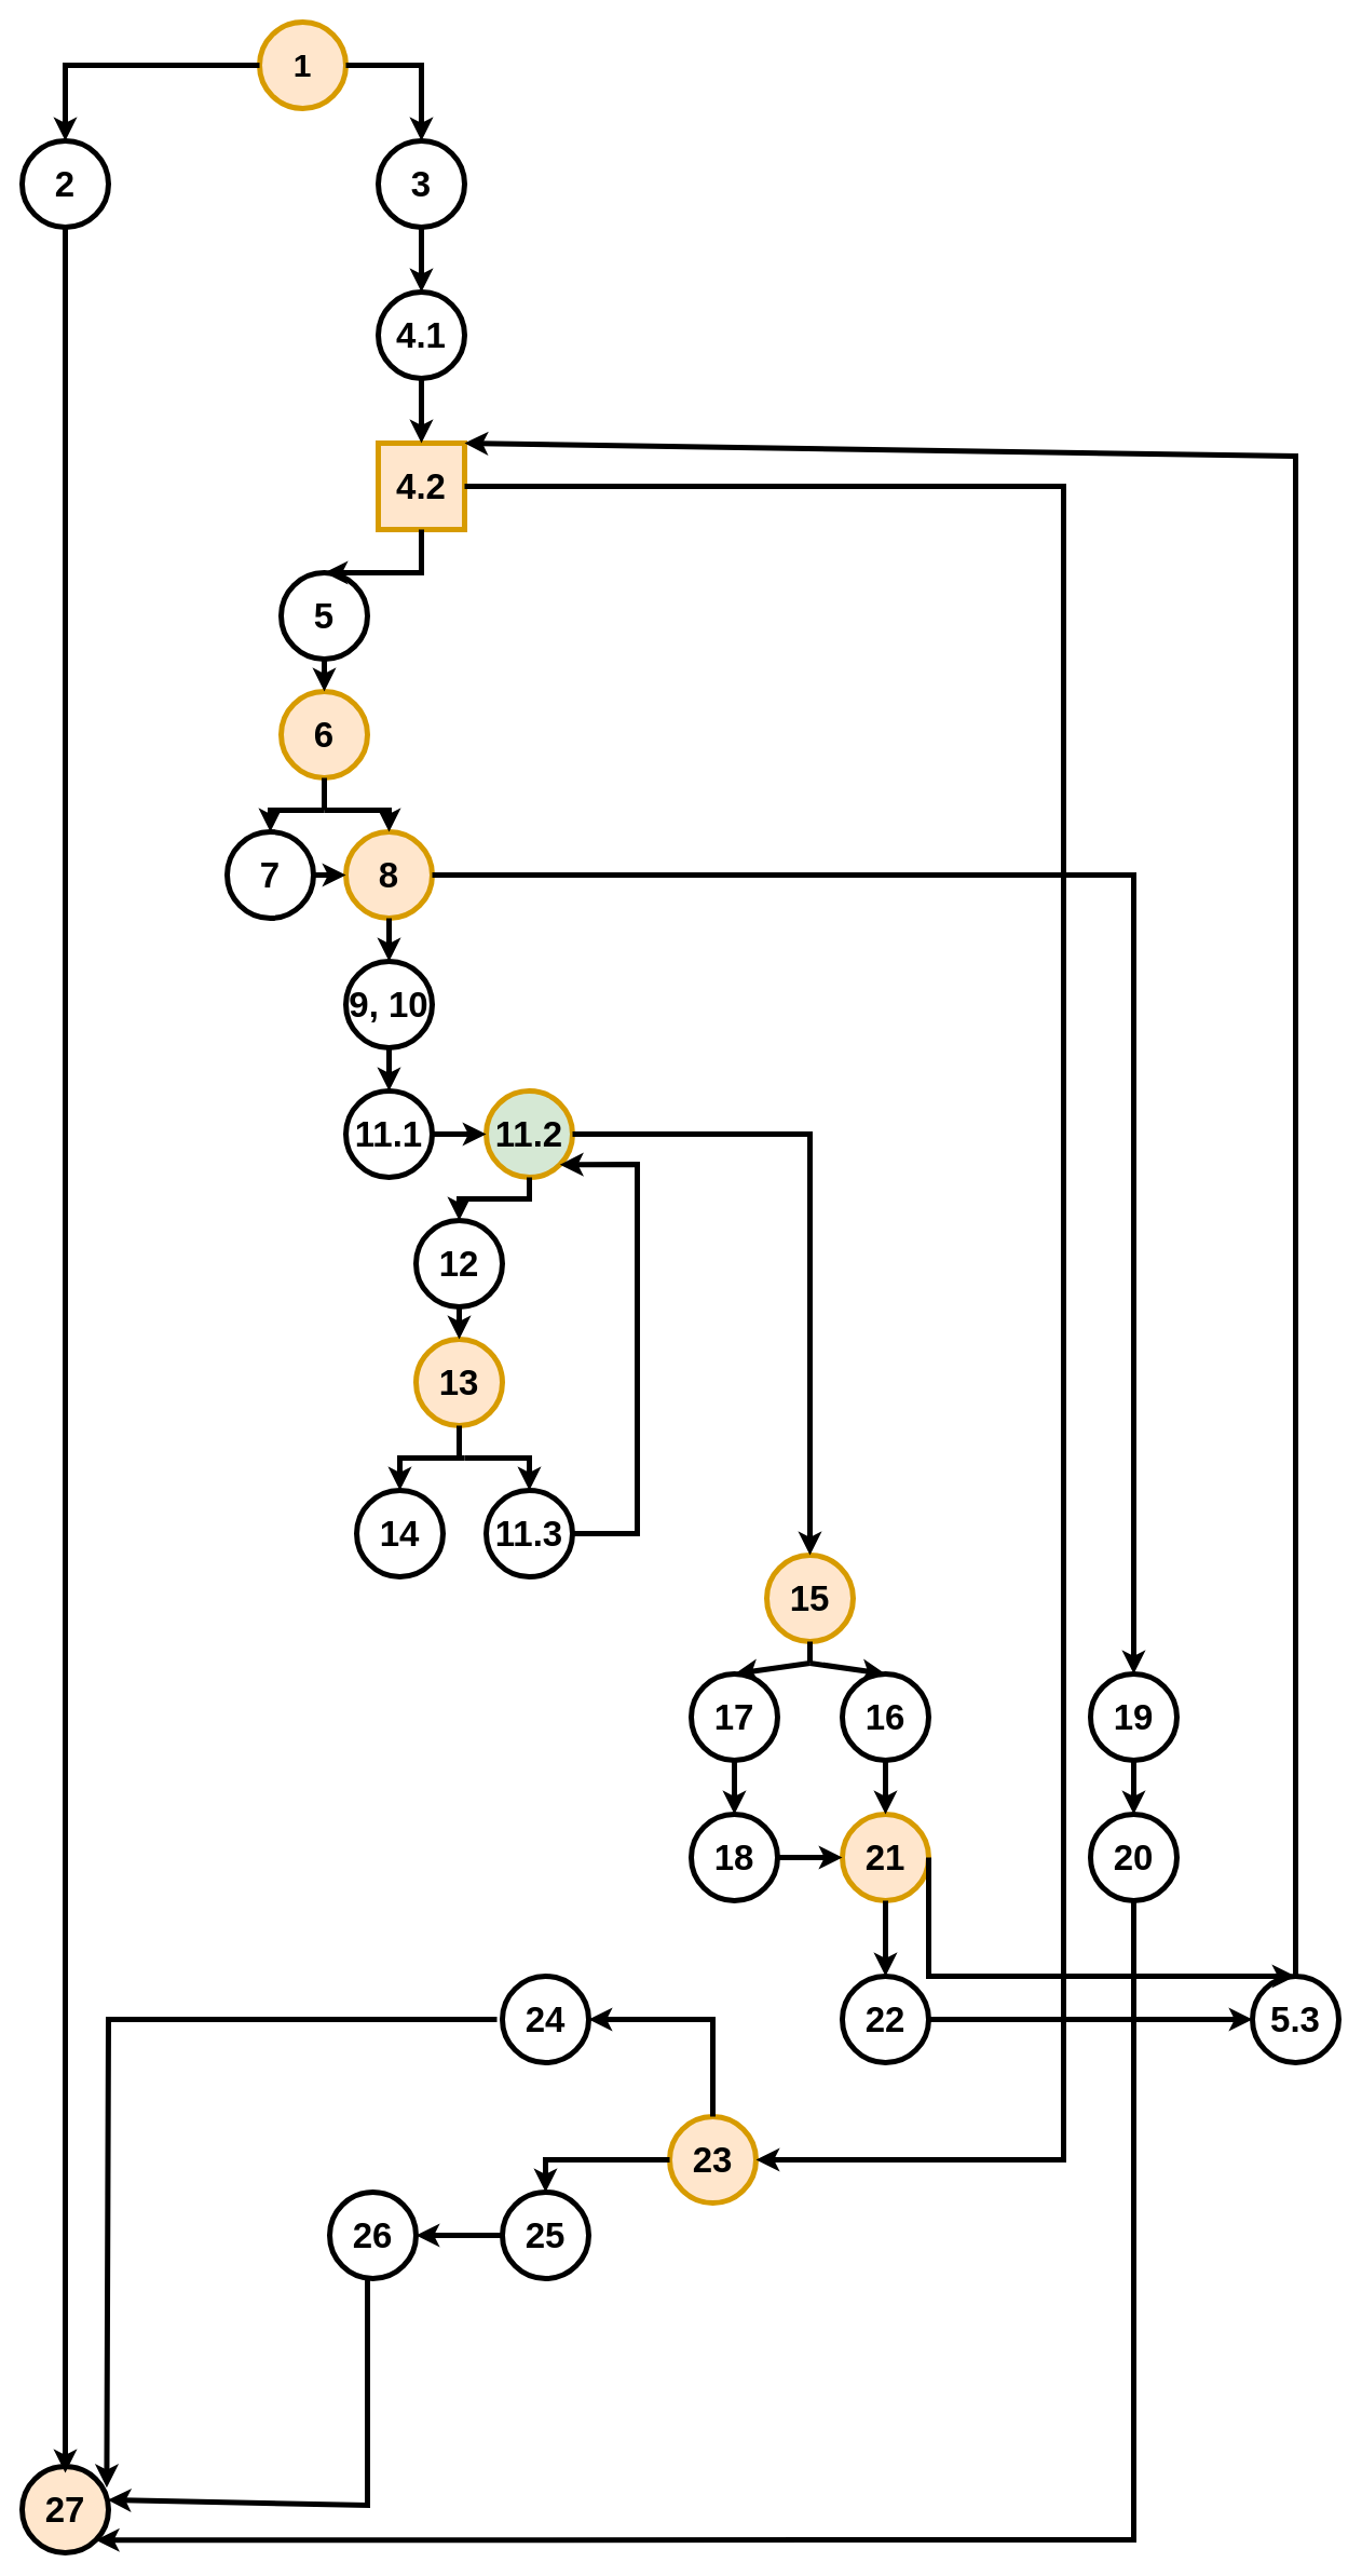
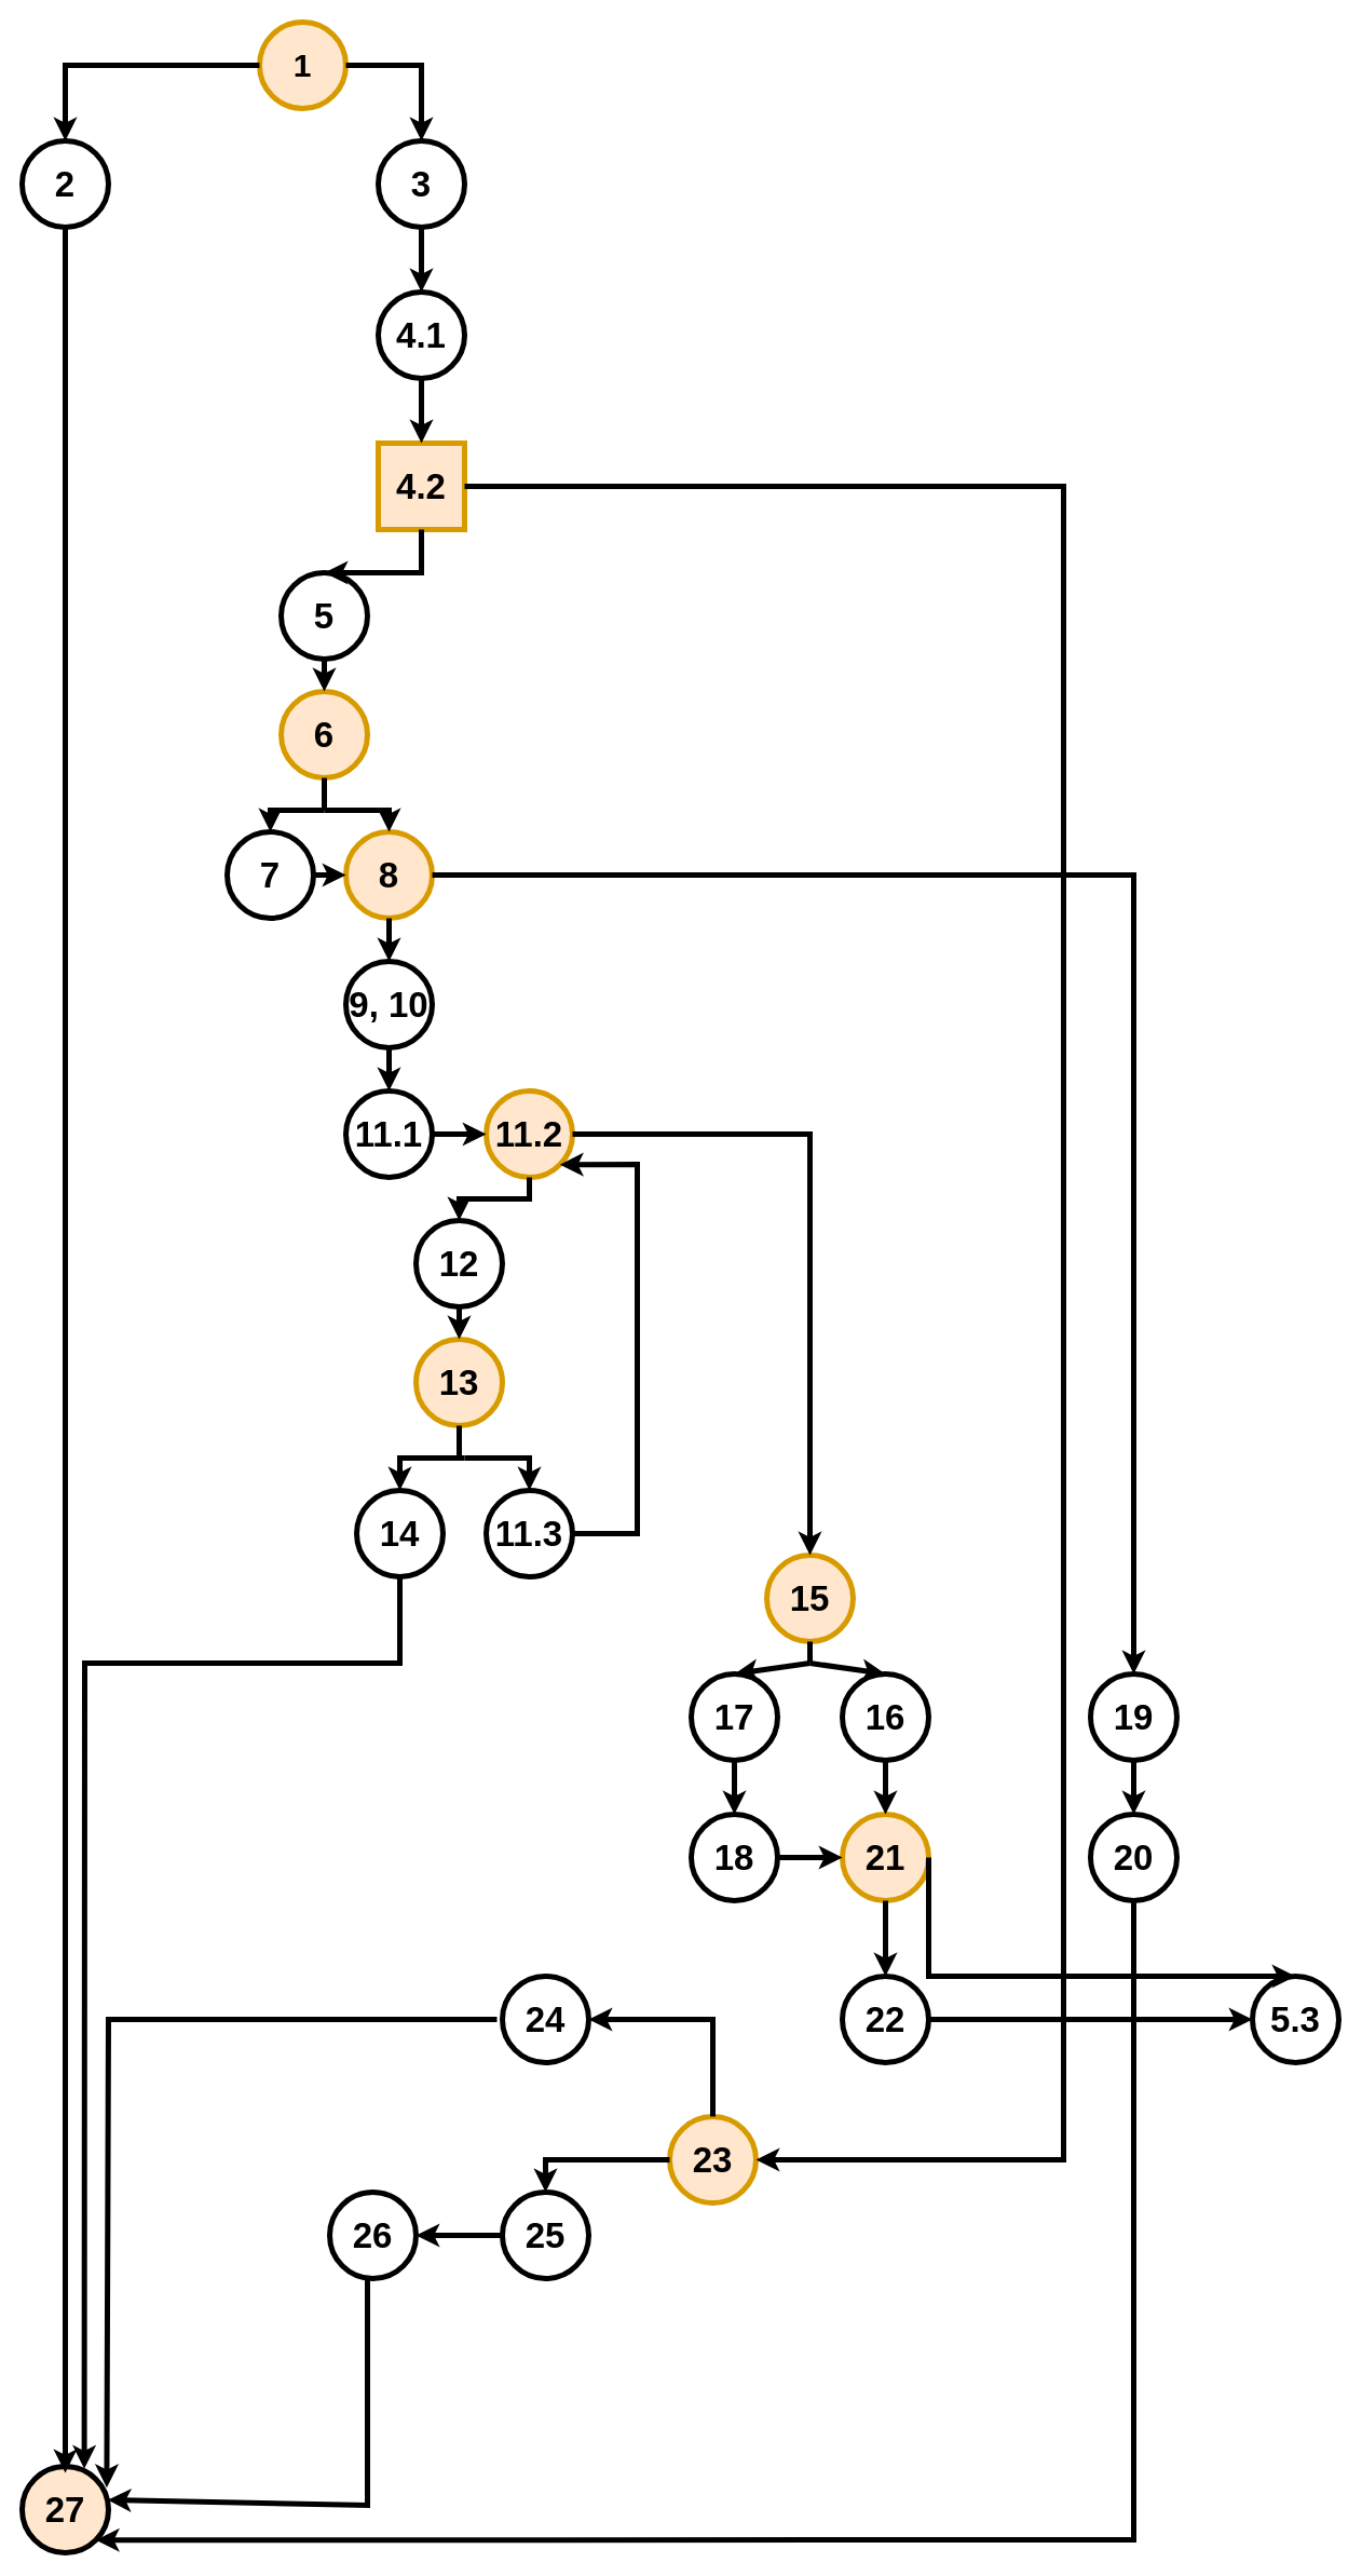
- <mxCell id="72" value="" style="endArrow=classic;html=1;rounded=0;exitX=0.5;exitY=0;exitDx=0;exitDy=0;entryX=1;entryY=0;entryDx=0;entryDy=0;strokeWidth=5;" edge="1" parent="1" source="26" target="6"><mxGeometry width="50" height="50" relative="1" as="geometry"><mxPoint x="553" y="1346" as="sourcePoint" /><mxPoint x="603" y="1296" as="targetPoint" /><Array as="points"><mxPoint x="1200" y="422" /></Array></mxGeometry></mxCell>
- <mxCell id="13" value="11.2" style="ellipse;whiteSpace=wrap;html=1;aspect=fixed;strokeWidth=5;fontSize=33;fontStyle=1;fillColor=#d5e8d4;strokeColor=#d79b00;" vertex="1" parent="1"><mxGeometry x="450" y="1010" width="80" height="80" as="geometry" /></mxCell>
+ <mxCell id="13" value="11.2" style="ellipse;whiteSpace=wrap;html=1;aspect=fixed;strokeWidth=5;fontSize=33;fontStyle=1;fillColor=#ffe6cc;strokeColor=#d79b00;" vertex="1" parent="1"><mxGeometry x="450" y="1010" width="80" height="80" as="geometry" /></mxCell>
+ <mxCell id="50" value="" style="endArrow=classic;html=1;rounded=0;exitX=0.5;exitY=1;exitDx=0;exitDy=0;entryX=0.72;entryY=0.028;entryDx=0;entryDy=0;entryPerimeter=0;strokeWidth=5;fontSize=33;fontStyle=1" edge="1" parent="1" source="16" target="31"><mxGeometry width="50" height="50" relative="1" as="geometry"><mxPoint x="240" y="1640" as="sourcePoint" /><mxPoint x="140" y="2260" as="targetPoint" /><Array as="points"><mxPoint x="370" y="1540" /><mxPoint x="78" y="1540" /></Array></mxGeometry></mxCell>
